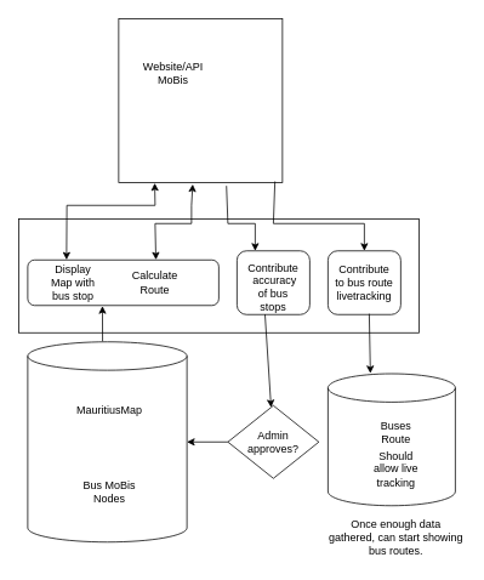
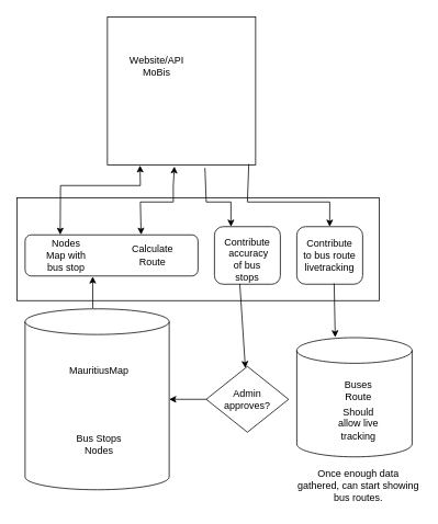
- <mxCell id="13" value="Display Map with bus stop" style="text;html=1;align=center;verticalAlign=middle;whiteSpace=wrap;rounded=0;movable=1;resizable=1;rotatable=1;deletable=1;editable=1;locked=0;connectable=1;" vertex="1" parent="1"><mxGeometry x="50" y="295" width="60" height="30" as="geometry" /></mxCell>
+ <mxCell id="13" value="Nodes Map with bus stop" style="text;html=1;align=center;verticalAlign=middle;whiteSpace=wrap;rounded=0;movable=1;resizable=1;rotatable=1;deletable=1;editable=1;locked=0;connectable=1;" vertex="1" parent="1"><mxGeometry x="50" y="295" width="60" height="30" as="geometry" /></mxCell>
- <mxCell id="15" value="&lt;div&gt;Calculate &lt;br&gt;&lt;/div&gt;&lt;div&gt;Route&lt;br&gt;&lt;/div&gt;" style="text;html=1;align=center;verticalAlign=middle;whiteSpace=wrap;rounded=0;movable=1;resizable=1;rotatable=1;deletable=1;editable=1;locked=0;connectable=1;" vertex="1" parent="1"><mxGeometry x="140" y="295" width="60" height="30" as="geometry" /></mxCell>
+ <mxCell id="15" value="&lt;div&gt;Calculate &lt;br&gt;&lt;/div&gt;&lt;div&gt;Route&lt;br&gt;&lt;/div&gt;" style="text;html=1;align=center;verticalAlign=middle;whiteSpace=wrap;rounded=0;movable=1;resizable=1;rotatable=1;deletable=1;editable=1;locked=0;connectable=1;" vertex="1" parent="1"><mxGeometry x="155" y="295" width="60" height="30" as="geometry" /></mxCell>
- <mxCell id="6" value="Bus MoBis Nodes" style="text;html=1;align=center;verticalAlign=middle;whiteSpace=wrap;rounded=0;" vertex="1" parent="1"><mxGeometry x="90" y="525" width="60" height="30" as="geometry" /></mxCell>
+ <mxCell id="6" value="Bus Stops Nodes" style="text;html=1;align=center;verticalAlign=middle;whiteSpace=wrap;rounded=0;" vertex="1" parent="1"><mxGeometry x="90" y="525" width="60" height="30" as="geometry" /></mxCell>
